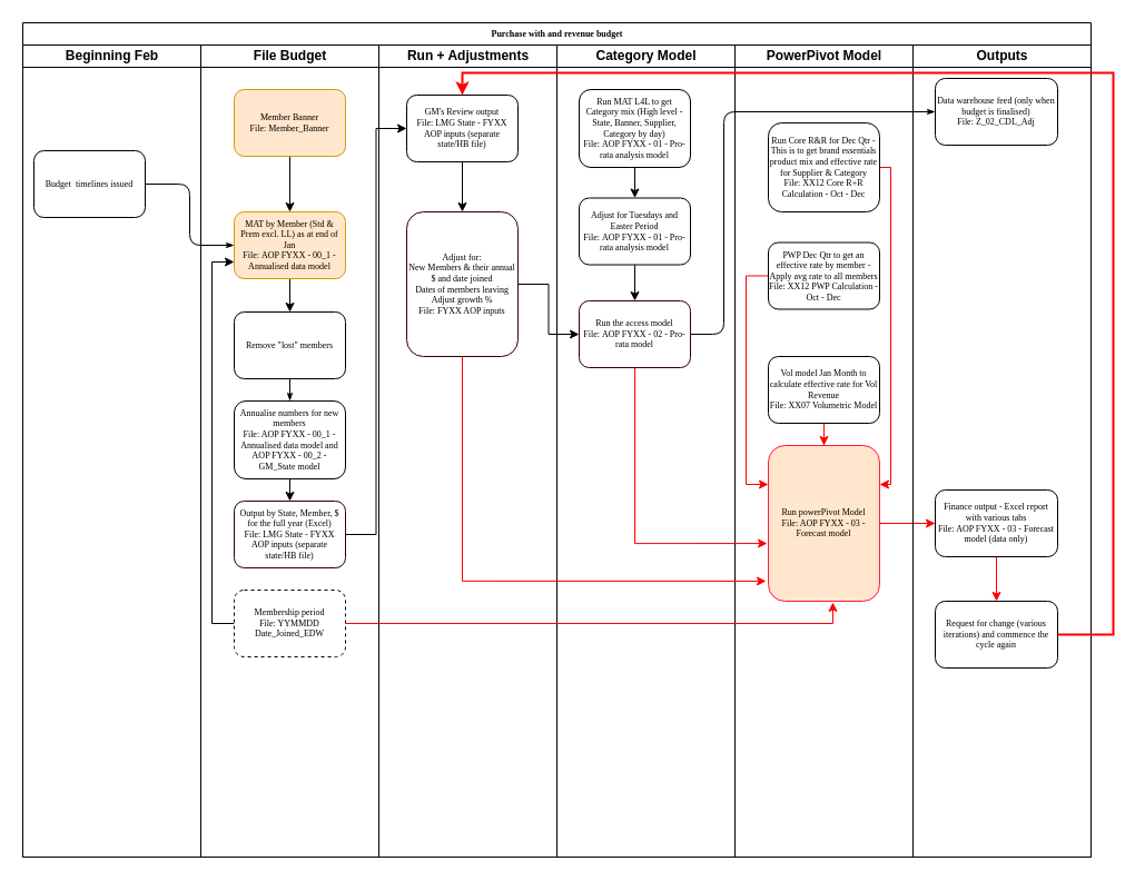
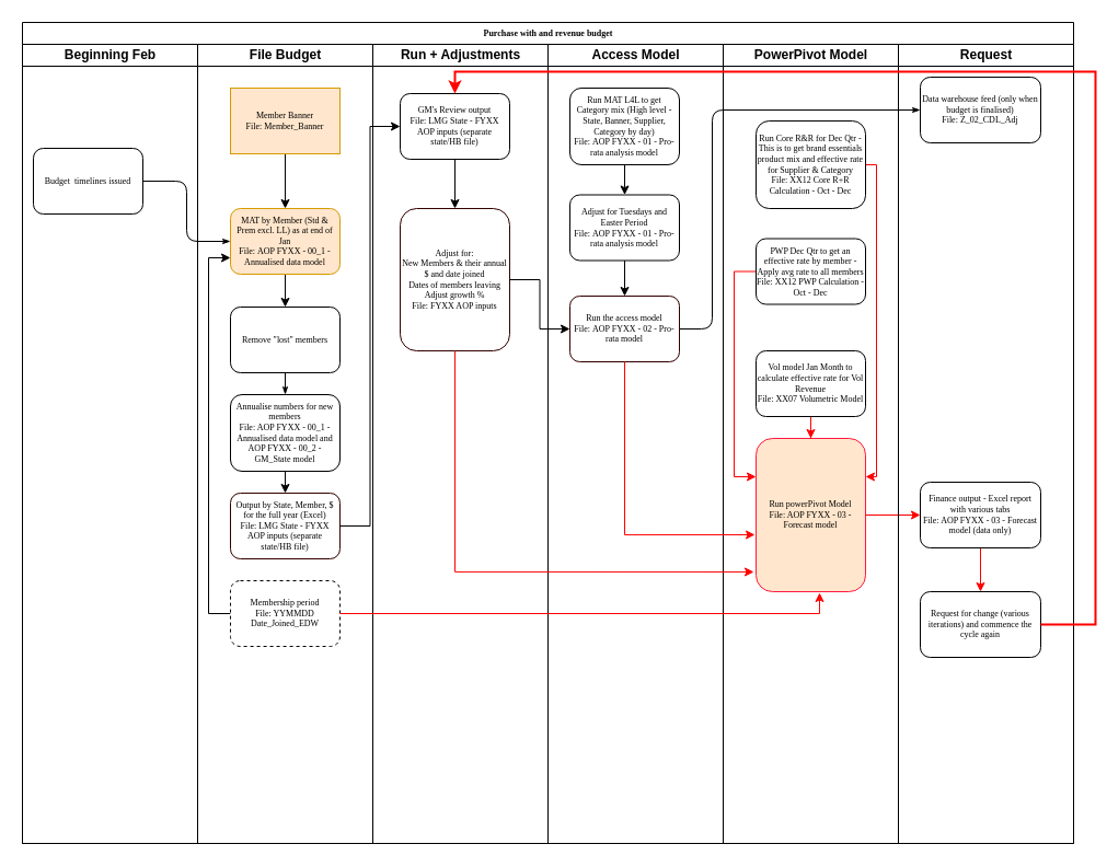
- <mxCell id="23" value="Category Model" style="swimlane;html=1;startSize=20;" parent="2" vertex="1"><mxGeometry x="480" y="20" width="160" height="730" as="geometry" /></mxCell>
+ <mxCell id="23" value="Access Model" style="swimlane;html=1;startSize=20;" parent="2" vertex="1"><mxGeometry x="480" y="20" width="160" height="730" as="geometry" /></mxCell>
- <mxCell id="38" value="Outputs" style="swimlane;html=1;startSize=20;" parent="2" vertex="1"><mxGeometry x="800" y="20" width="160" height="730" as="geometry" /></mxCell>
+ <mxCell id="38" value="Request" style="swimlane;html=1;startSize=20;" parent="2" vertex="1"><mxGeometry x="800" y="20" width="160" height="730" as="geometry" /></mxCell>
- <mxCell id="18" value="Member Banner&lt;br&gt;File: Member_Banner" style="rounded=1;whiteSpace=wrap;html=1;shadow=0;labelBackgroundColor=none;strokeColor=#d79b00;strokeWidth=1;fillColor=#ffe6cc;fontFamily=Verdana;fontSize=8;align=center;" parent="7" vertex="1"><mxGeometry x="30" y="40" width="100" height="60" as="geometry" /></mxCell>
+ <mxCell id="18" value="Member Banner&lt;br&gt;File: Member_Banner" style="whiteSpace=wrap;html=1;shadow=0;labelBackgroundColor=none;strokeColor=#d79b00;strokeWidth=1;fillColor=#ffe6cc;fontFamily=Verdana;fontSize=8;align=center;rounded=0;" parent="7" vertex="1"><mxGeometry x="30" y="40" width="100" height="60" as="geometry" /></mxCell>
